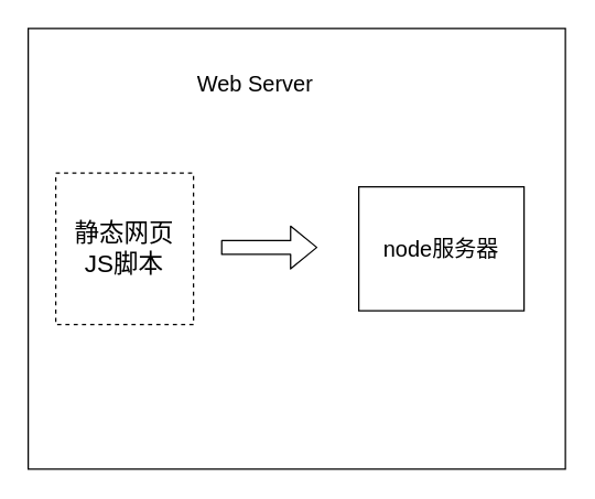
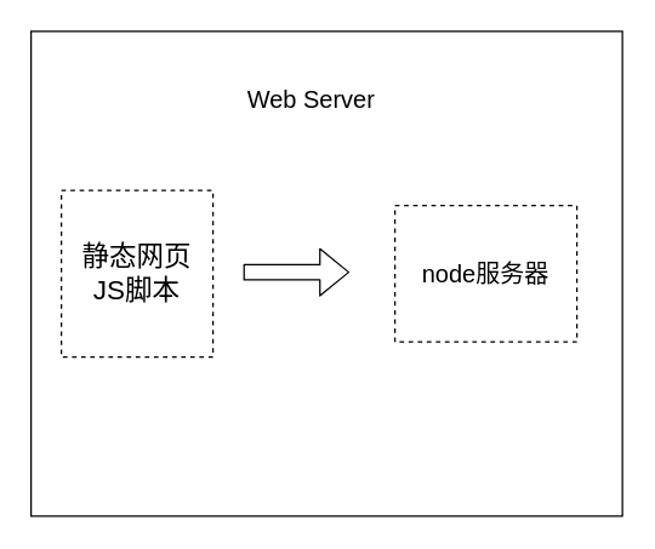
- <mxCell id="6" value="&lt;font style=&quot;font-size: 16px&quot;&gt;Web Server&lt;/font&gt;" style="text;html=1;strokeColor=none;fillColor=none;align=center;verticalAlign=middle;whiteSpace=wrap;rounded=0;" parent="1" vertex="1"><mxGeometry x="130" y="35" width="110" height="50" as="geometry" /></mxCell>
+ <mxCell id="6" value="&lt;font style=&quot;font-size: 16px&quot;&gt;Web Server&lt;/font&gt;" style="text;html=1;strokeColor=none;fillColor=none;align=center;verticalAlign=middle;whiteSpace=wrap;rounded=0;" parent="1" vertex="1"><mxGeometry x="150" y="40" width="110" height="50" as="geometry" /></mxCell>
- <mxCell id="5" value="&lt;font style=&quot;font-size: 16px&quot;&gt;node服务器&lt;/font&gt;" style="rounded=0;whiteSpace=wrap;html=1;" parent="1" vertex="1"><mxGeometry x="260" y="135" width="120" height="90" as="geometry" /></mxCell>
+ <mxCell id="5" value="&lt;font style=&quot;font-size: 16px&quot;&gt;node服务器&lt;/font&gt;" style="rounded=0;whiteSpace=wrap;html=1;dashed=1;" parent="1" vertex="1"><mxGeometry x="260" y="135" width="120" height="90" as="geometry" /></mxCell>
